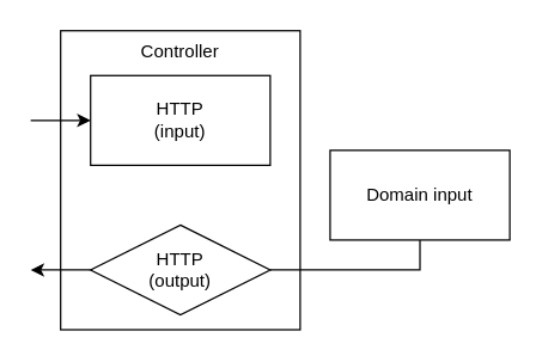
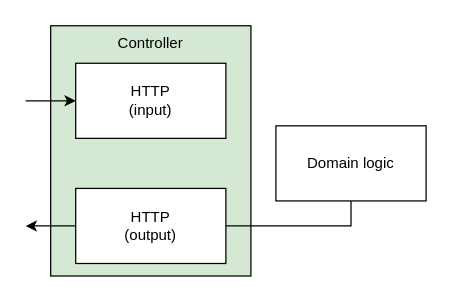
- <mxCell id="2" value="Controller" style="rounded=0;whiteSpace=wrap;html=1;horizontal=1;align=center;verticalAlign=top;" vertex="1" parent="1"><mxGeometry x="40" y="20" width="160" height="200" as="geometry" /></mxCell>
+ <mxCell id="2" value="Controller" style="rounded=0;whiteSpace=wrap;html=1;horizontal=1;align=center;verticalAlign=top;fillColor=#d5e8d4;" vertex="1" parent="1"><mxGeometry x="40" y="20" width="160" height="200" as="geometry" /></mxCell>
- <mxCell id="8" value="Domain input" style="rounded=0;whiteSpace=wrap;html=1;" vertex="1" parent="1"><mxGeometry x="220" y="100" width="120" height="60" as="geometry" /></mxCell>
+ <mxCell id="8" value="Domain logic" style="rounded=0;whiteSpace=wrap;html=1;" vertex="1" parent="1"><mxGeometry x="220" y="100" width="120" height="60" as="geometry" /></mxCell>
- <mxCell id="6" value="HTTP&lt;br&gt;(output)" style="rhombus;whiteSpace=wrap;html=1;" vertex="1" parent="1"><mxGeometry x="60" y="150" width="120" height="60" as="geometry" /></mxCell>
+ <mxCell id="6" value="HTTP&lt;br&gt;(output)" style="rounded=0;whiteSpace=wrap;html=1;" vertex="1" parent="1"><mxGeometry x="60" y="150" width="120" height="60" as="geometry" /></mxCell>
